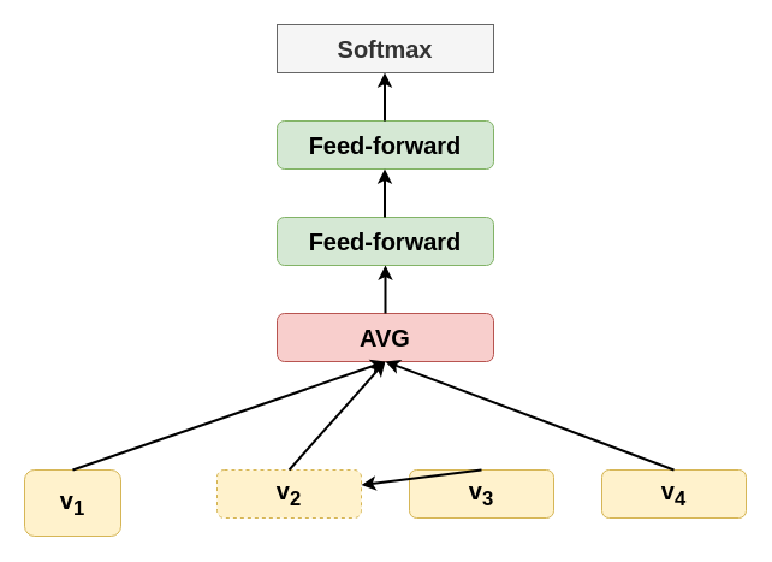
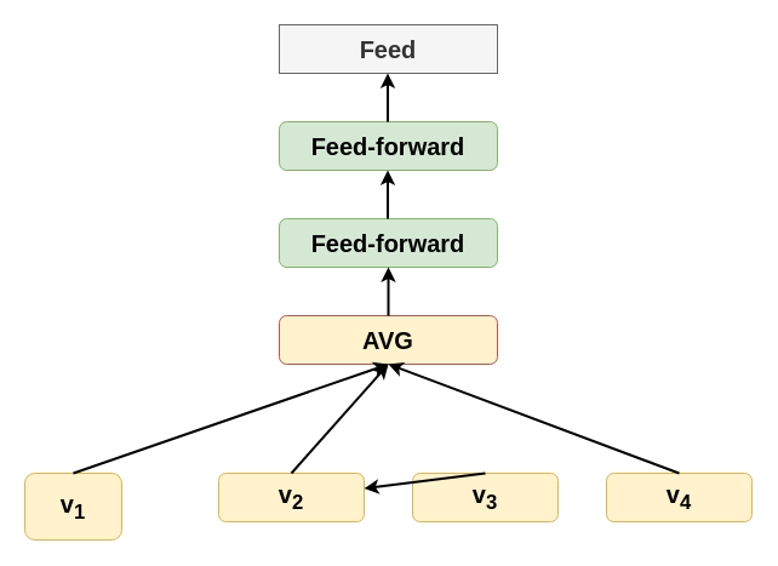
- <mxCell id="16" value="&lt;b&gt;&lt;font style=&quot;font-size: 20px&quot;&gt;Softmax&lt;/font&gt;&lt;/b&gt;" style="rounded=0;whiteSpace=wrap;html=1;fillColor=#f5f5f5;strokeColor=#666666;fontColor=#333333;" vertex="1" parent="1"><mxGeometry x="230" y="20" width="180" height="40" as="geometry" /></mxCell>
+ <mxCell id="16" value="&lt;b&gt;&lt;font style=&quot;font-size: 20px&quot;&gt;Feed&lt;/font&gt;&lt;/b&gt;" style="rounded=0;whiteSpace=wrap;html=1;fillColor=#f5f5f5;strokeColor=#666666;fontColor=#333333;" vertex="1" parent="1"><mxGeometry x="230" y="20" width="180" height="40" as="geometry" /></mxCell>
- <mxCell id="6" value="&lt;font style=&quot;font-size: 20px&quot;&gt;&lt;b&gt;AVG&lt;/b&gt;&lt;/font&gt;" style="rounded=1;whiteSpace=wrap;html=1;fillColor=#f8cecc;strokeColor=#b85450;" vertex="1" parent="1"><mxGeometry x="230" y="260" width="180" height="40" as="geometry" /></mxCell>
+ <mxCell id="6" value="&lt;font style=&quot;font-size: 20px&quot;&gt;&lt;b&gt;AVG&lt;/b&gt;&lt;/font&gt;" style="rounded=1;whiteSpace=wrap;html=1;fillColor=#fff2cc;strokeColor=#b85450;" vertex="1" parent="1"><mxGeometry x="230" y="260" width="180" height="40" as="geometry" /></mxCell>
- <mxCell id="3" value="&lt;b&gt;&lt;font style=&quot;font-size: 20px&quot;&gt;v&lt;sub&gt;2&lt;/sub&gt;&lt;/font&gt;&lt;/b&gt;" style="rounded=1;whiteSpace=wrap;html=1;fillColor=#fff2cc;strokeColor=#d6b656;dashed=1;" vertex="1" parent="1"><mxGeometry x="180" y="390" width="120" height="40" as="geometry" /></mxCell>
+ <mxCell id="3" value="&lt;b&gt;&lt;font style=&quot;font-size: 20px&quot;&gt;v&lt;sub&gt;2&lt;/sub&gt;&lt;/font&gt;&lt;/b&gt;" style="rounded=1;whiteSpace=wrap;html=1;fillColor=#fff2cc;strokeColor=#d6b656;" vertex="1" parent="1"><mxGeometry x="180" y="390" width="120" height="40" as="geometry" /></mxCell>
